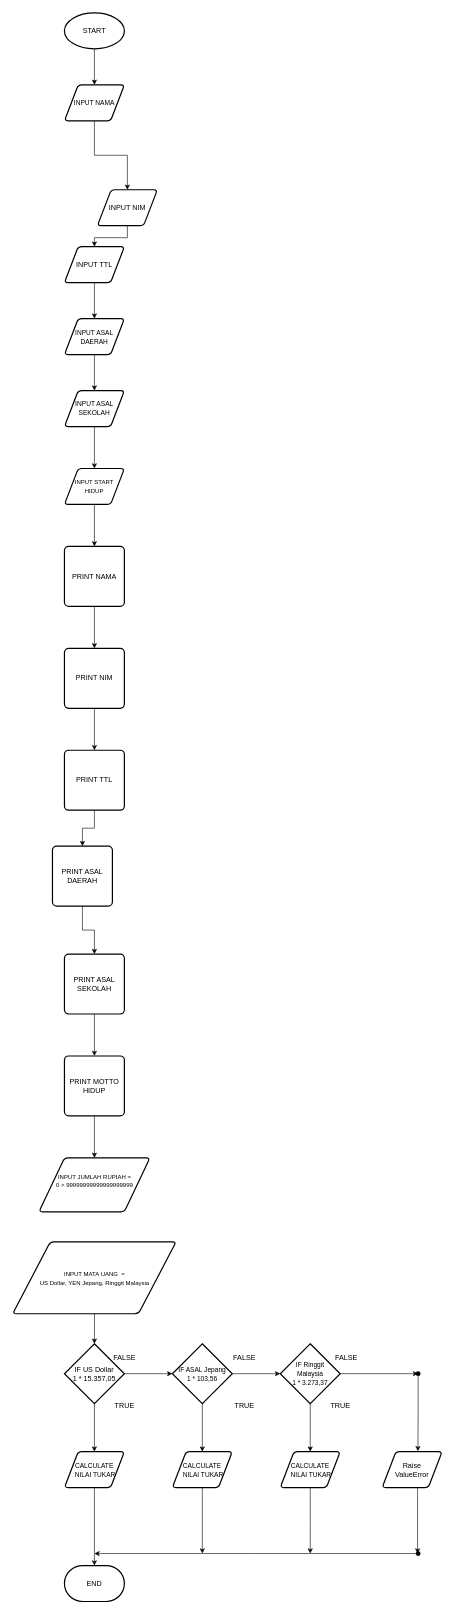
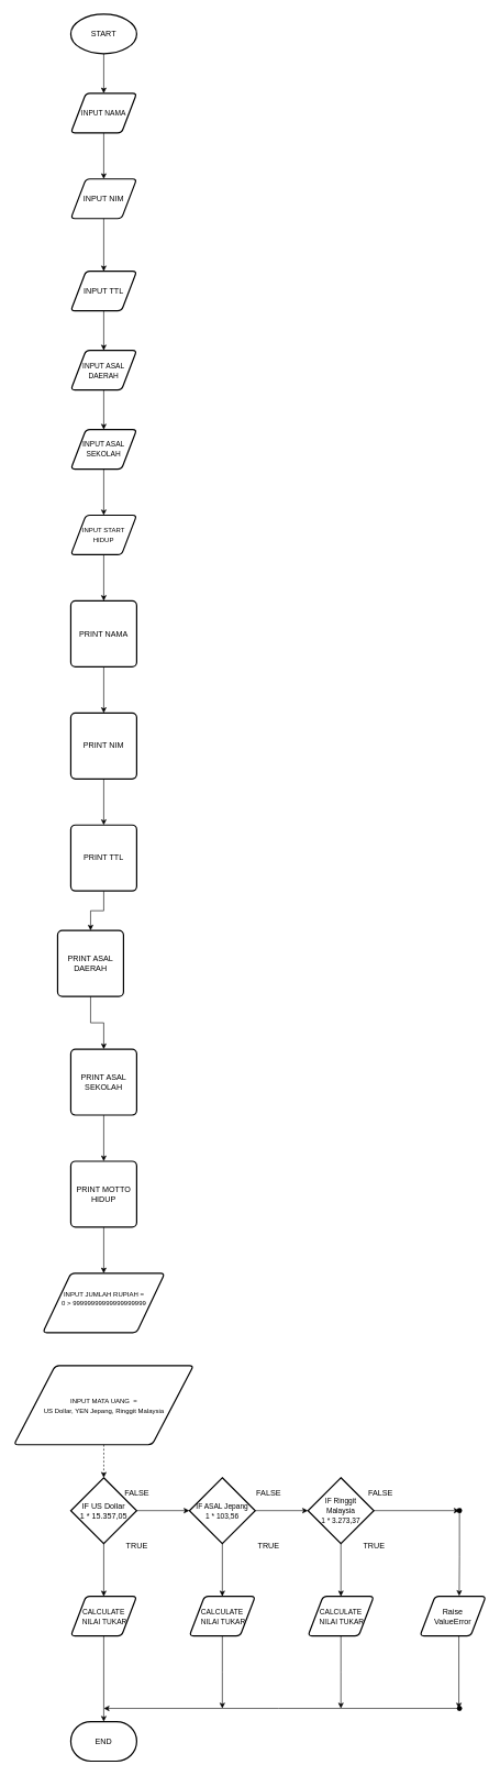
- <mxCell id="7" value="INPUT NIM" style="shape=parallelogram;html=1;strokeWidth=2;perimeter=parallelogramPerimeter;whiteSpace=wrap;rounded=1;arcSize=12;size=0.23;" parent="1" vertex="1"><mxGeometry x="162" y="315" width="100" height="60" as="geometry" /></mxCell>
+ <mxCell id="7" value="INPUT NIM" style="shape=parallelogram;html=1;strokeWidth=2;perimeter=parallelogramPerimeter;whiteSpace=wrap;rounded=1;arcSize=12;size=0.23;" parent="1" vertex="1"><mxGeometry x="107" y="270" width="100" height="60" as="geometry" /></mxCell>
- <mxCell id="29" value="" style="edgeStyle=orthogonalEdgeStyle;rounded=0;orthogonalLoop=1;jettySize=auto;html=1;" edge="1" parent="1" source="30" target="33"><mxGeometry relative="1" as="geometry" /></mxCell>
+ <mxCell id="29" value="" style="edgeStyle=orthogonalEdgeStyle;rounded=0;orthogonalLoop=1;jettySize=auto;html=1;dashed=1;" edge="1" parent="1" source="30" target="33"><mxGeometry relative="1" as="geometry" /></mxCell>
